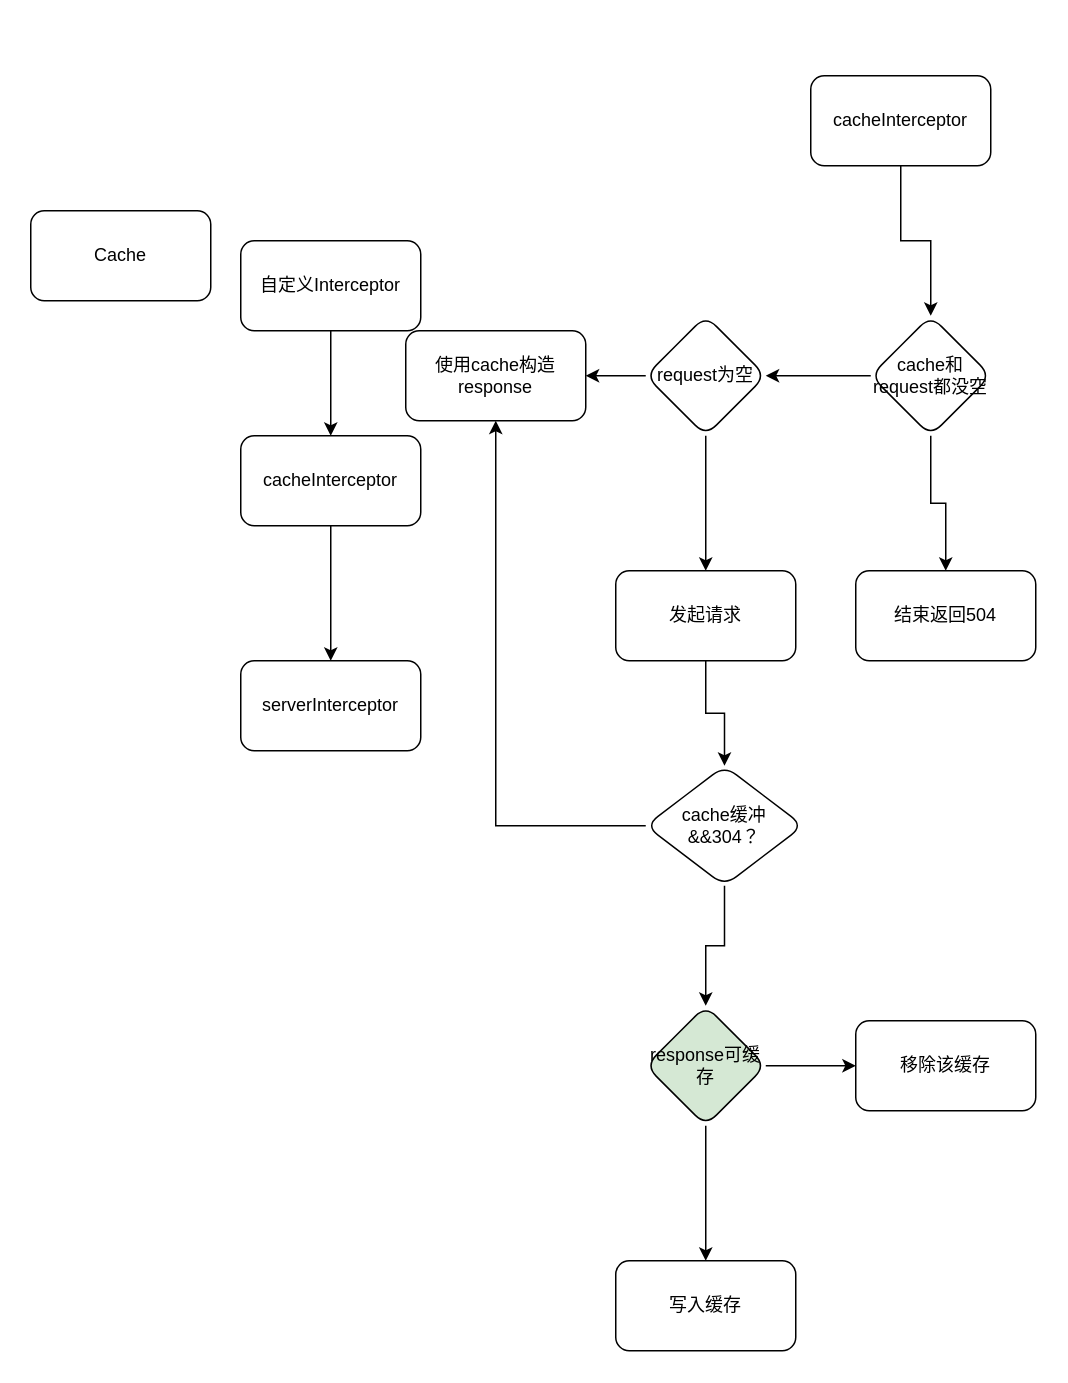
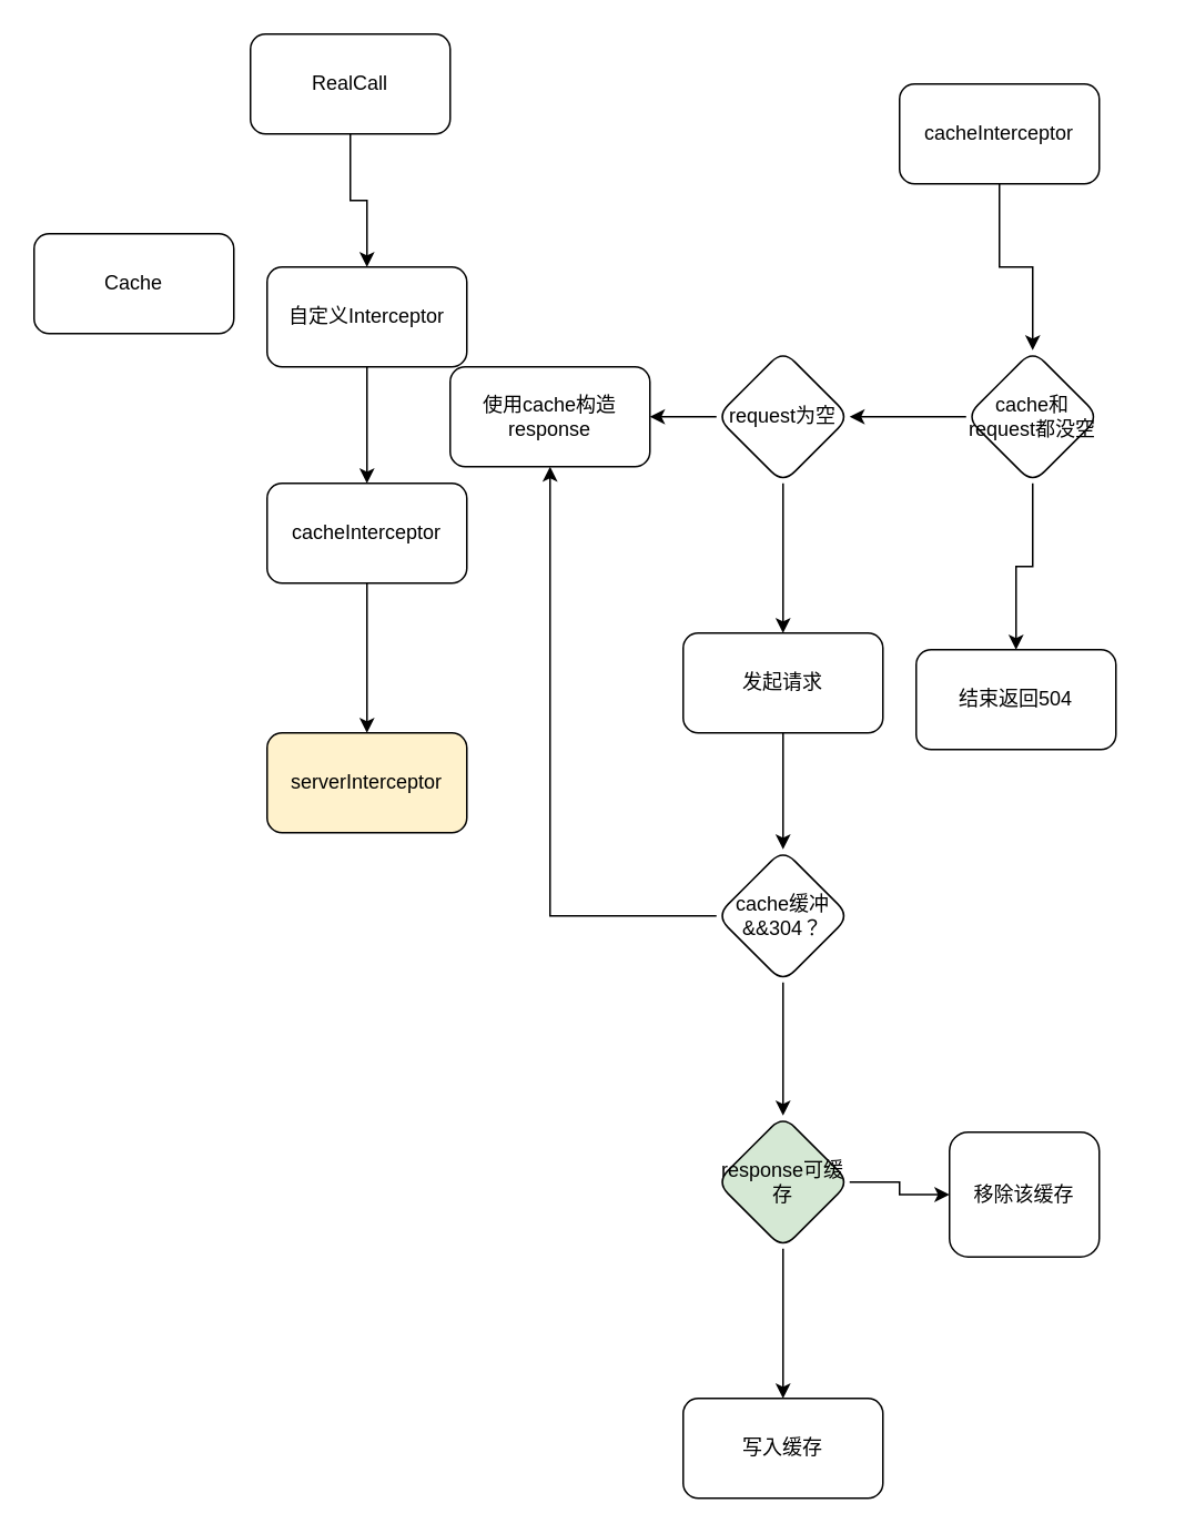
+ <mxCell id="3" value="RealCall" style="rounded=1;whiteSpace=wrap;html=1;" vertex="1" parent="1"><mxGeometry x="150" y="20" width="120" height="60" as="geometry" /></mxCell>
+ <mxCell id="2" value="" style="edgeStyle=orthogonalEdgeStyle;rounded=0;orthogonalLoop=1;jettySize=auto;html=1;" edge="1" parent="1" source="3" target="5"><mxGeometry relative="1" as="geometry" /></mxCell>
- <mxCell id="15" value="结束返回504" style="whiteSpace=wrap;html=1;rounded=1;" vertex="1" parent="1"><mxGeometry x="570" y="380" width="120" height="60" as="geometry" /></mxCell>
+ <mxCell id="15" value="结束返回504" style="whiteSpace=wrap;html=1;rounded=1;" vertex="1" parent="1"><mxGeometry x="550" y="390" width="120" height="60" as="geometry" /></mxCell>
- <mxCell id="8" value="serverInterceptor" style="whiteSpace=wrap;html=1;rounded=1;" vertex="1" parent="1"><mxGeometry x="160" y="440" width="120" height="60" as="geometry" /></mxCell>
+ <mxCell id="8" value="serverInterceptor" style="whiteSpace=wrap;html=1;rounded=1;fillColor=#fff2cc;" vertex="1" parent="1"><mxGeometry x="160" y="440" width="120" height="60" as="geometry" /></mxCell>
- <mxCell id="24" value="cache缓冲&amp;amp;&amp;amp;304？" style="rhombus;whiteSpace=wrap;html=1;rounded=1;" vertex="1" parent="1"><mxGeometry x="430" y="510" width="105" height="80" as="geometry" /></mxCell>
+ <mxCell id="24" value="cache缓冲&amp;amp;&amp;amp;304？" style="rhombus;whiteSpace=wrap;html=1;rounded=1;" vertex="1" parent="1"><mxGeometry x="430" y="510" width="80" height="80" as="geometry" /></mxCell>
- <mxCell id="29" value="移除该缓存" style="whiteSpace=wrap;html=1;rounded=1;" vertex="1" parent="1"><mxGeometry x="570" y="680" width="120" height="60" as="geometry" /></mxCell>
+ <mxCell id="29" value="移除该缓存" style="whiteSpace=wrap;html=1;rounded=1;" vertex="1" parent="1"><mxGeometry x="570" y="680" width="90" height="75" as="geometry" /></mxCell>
